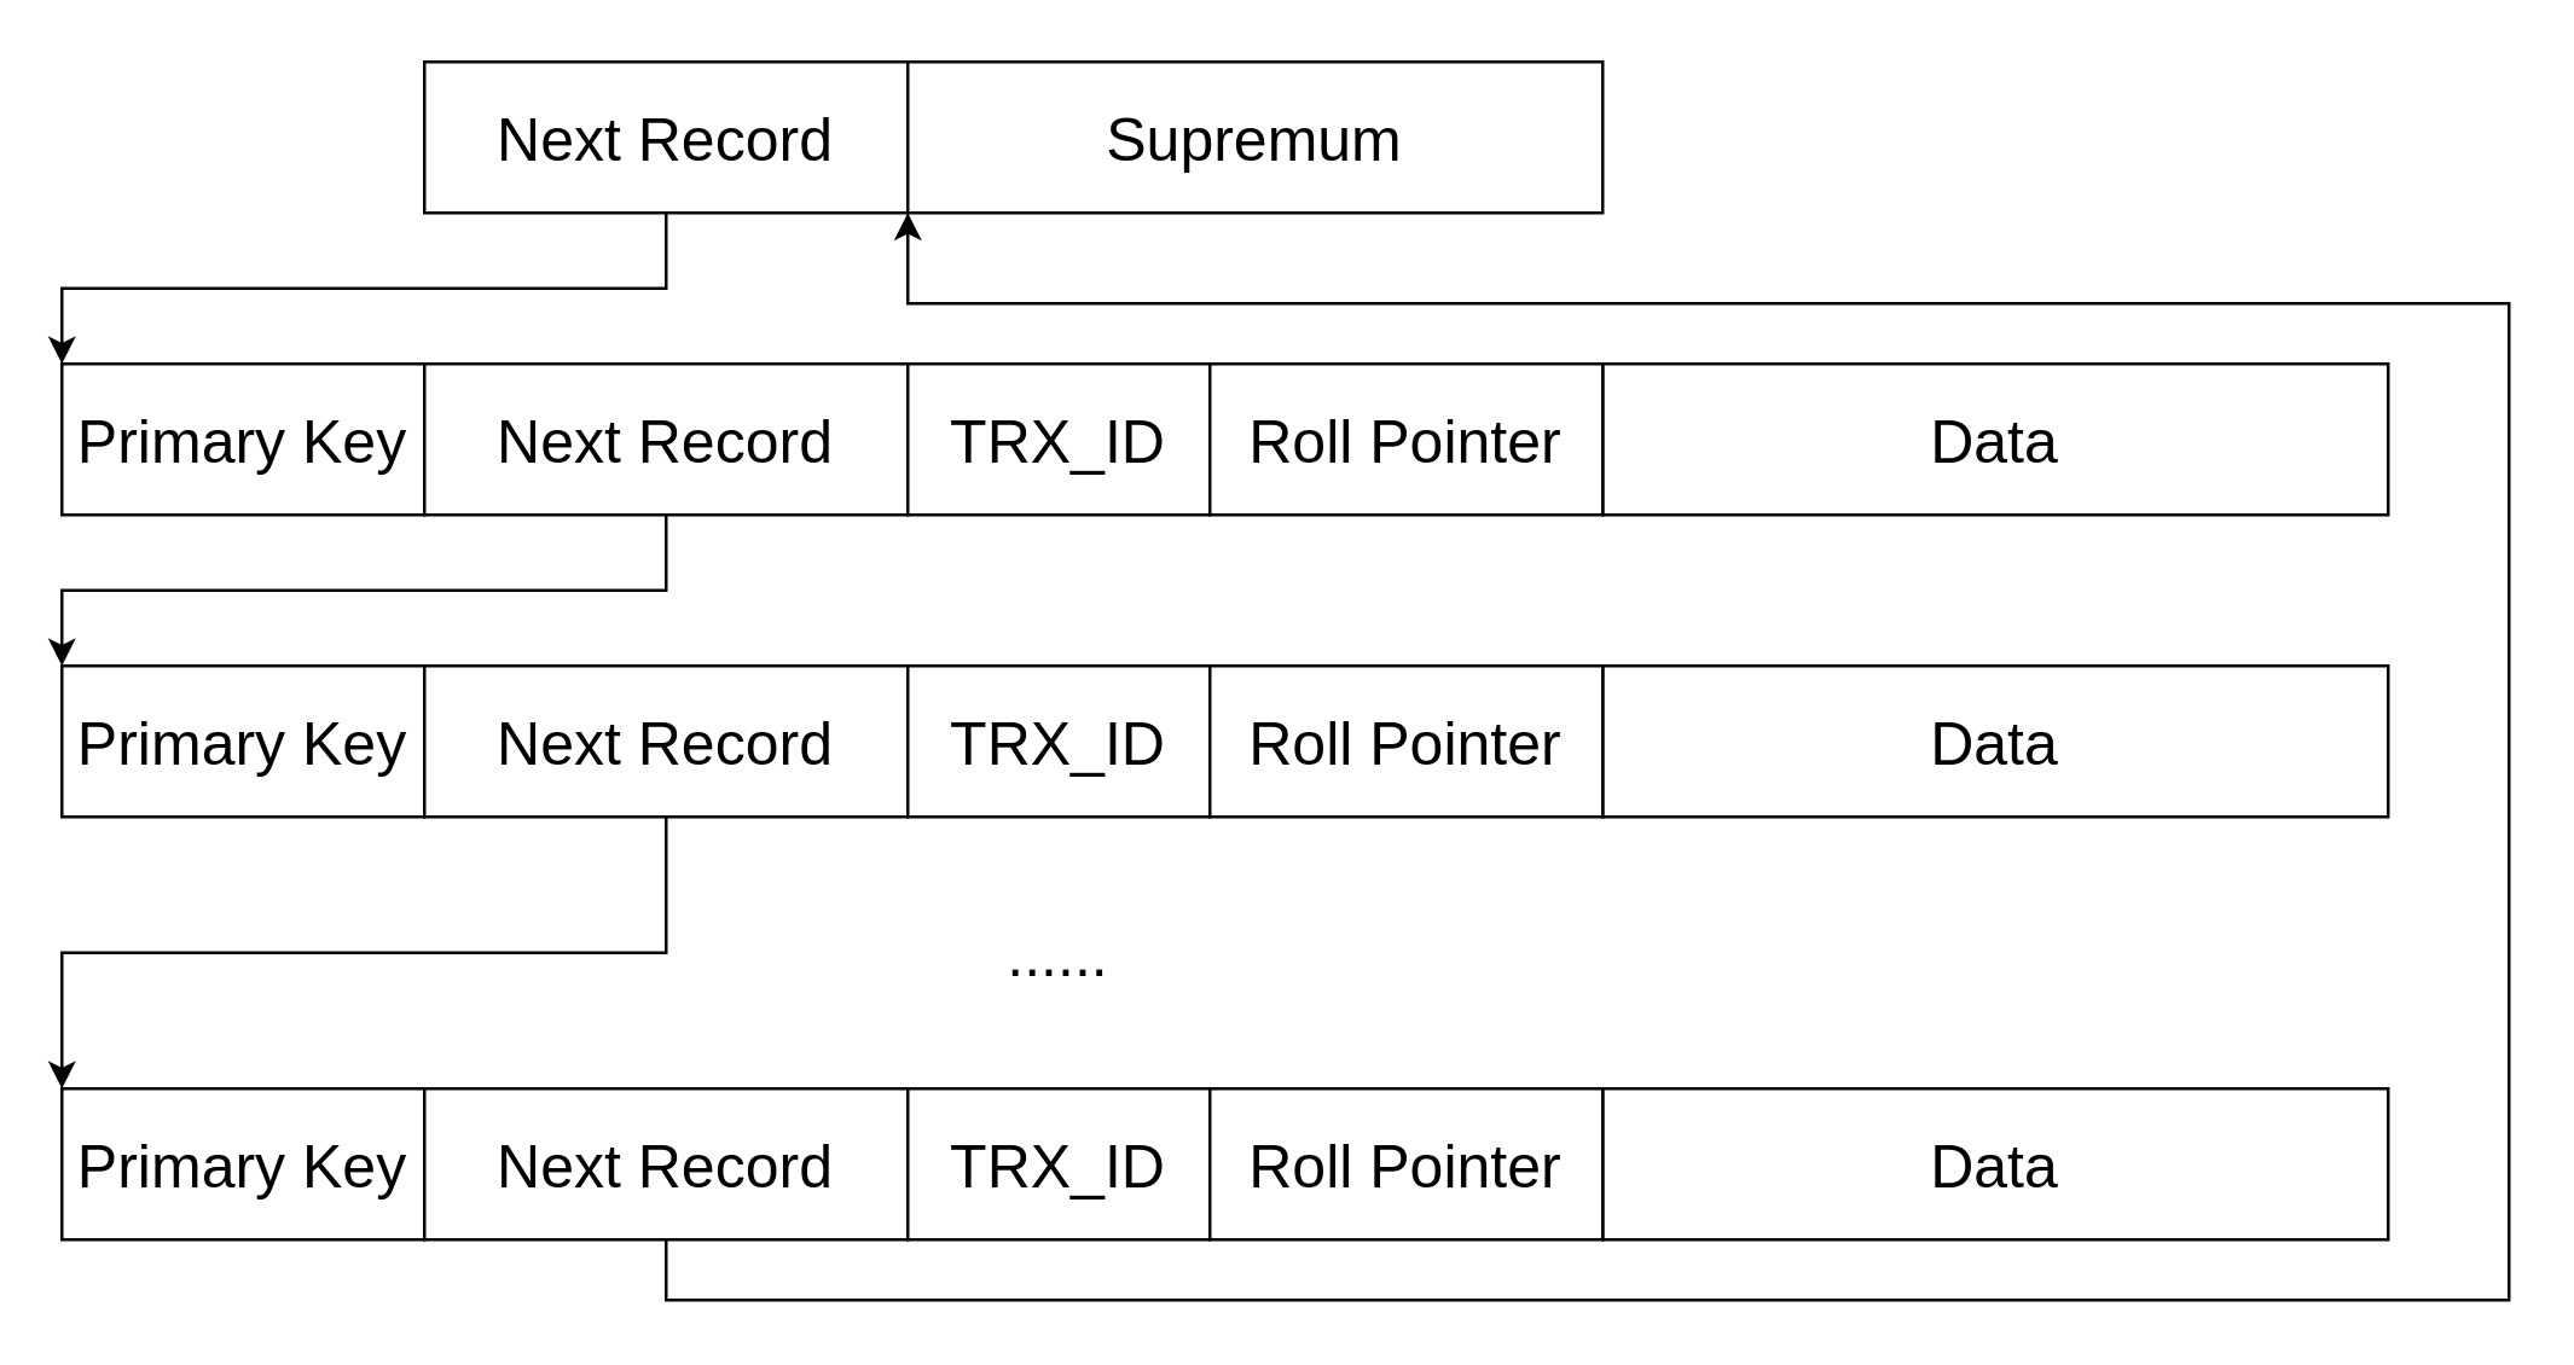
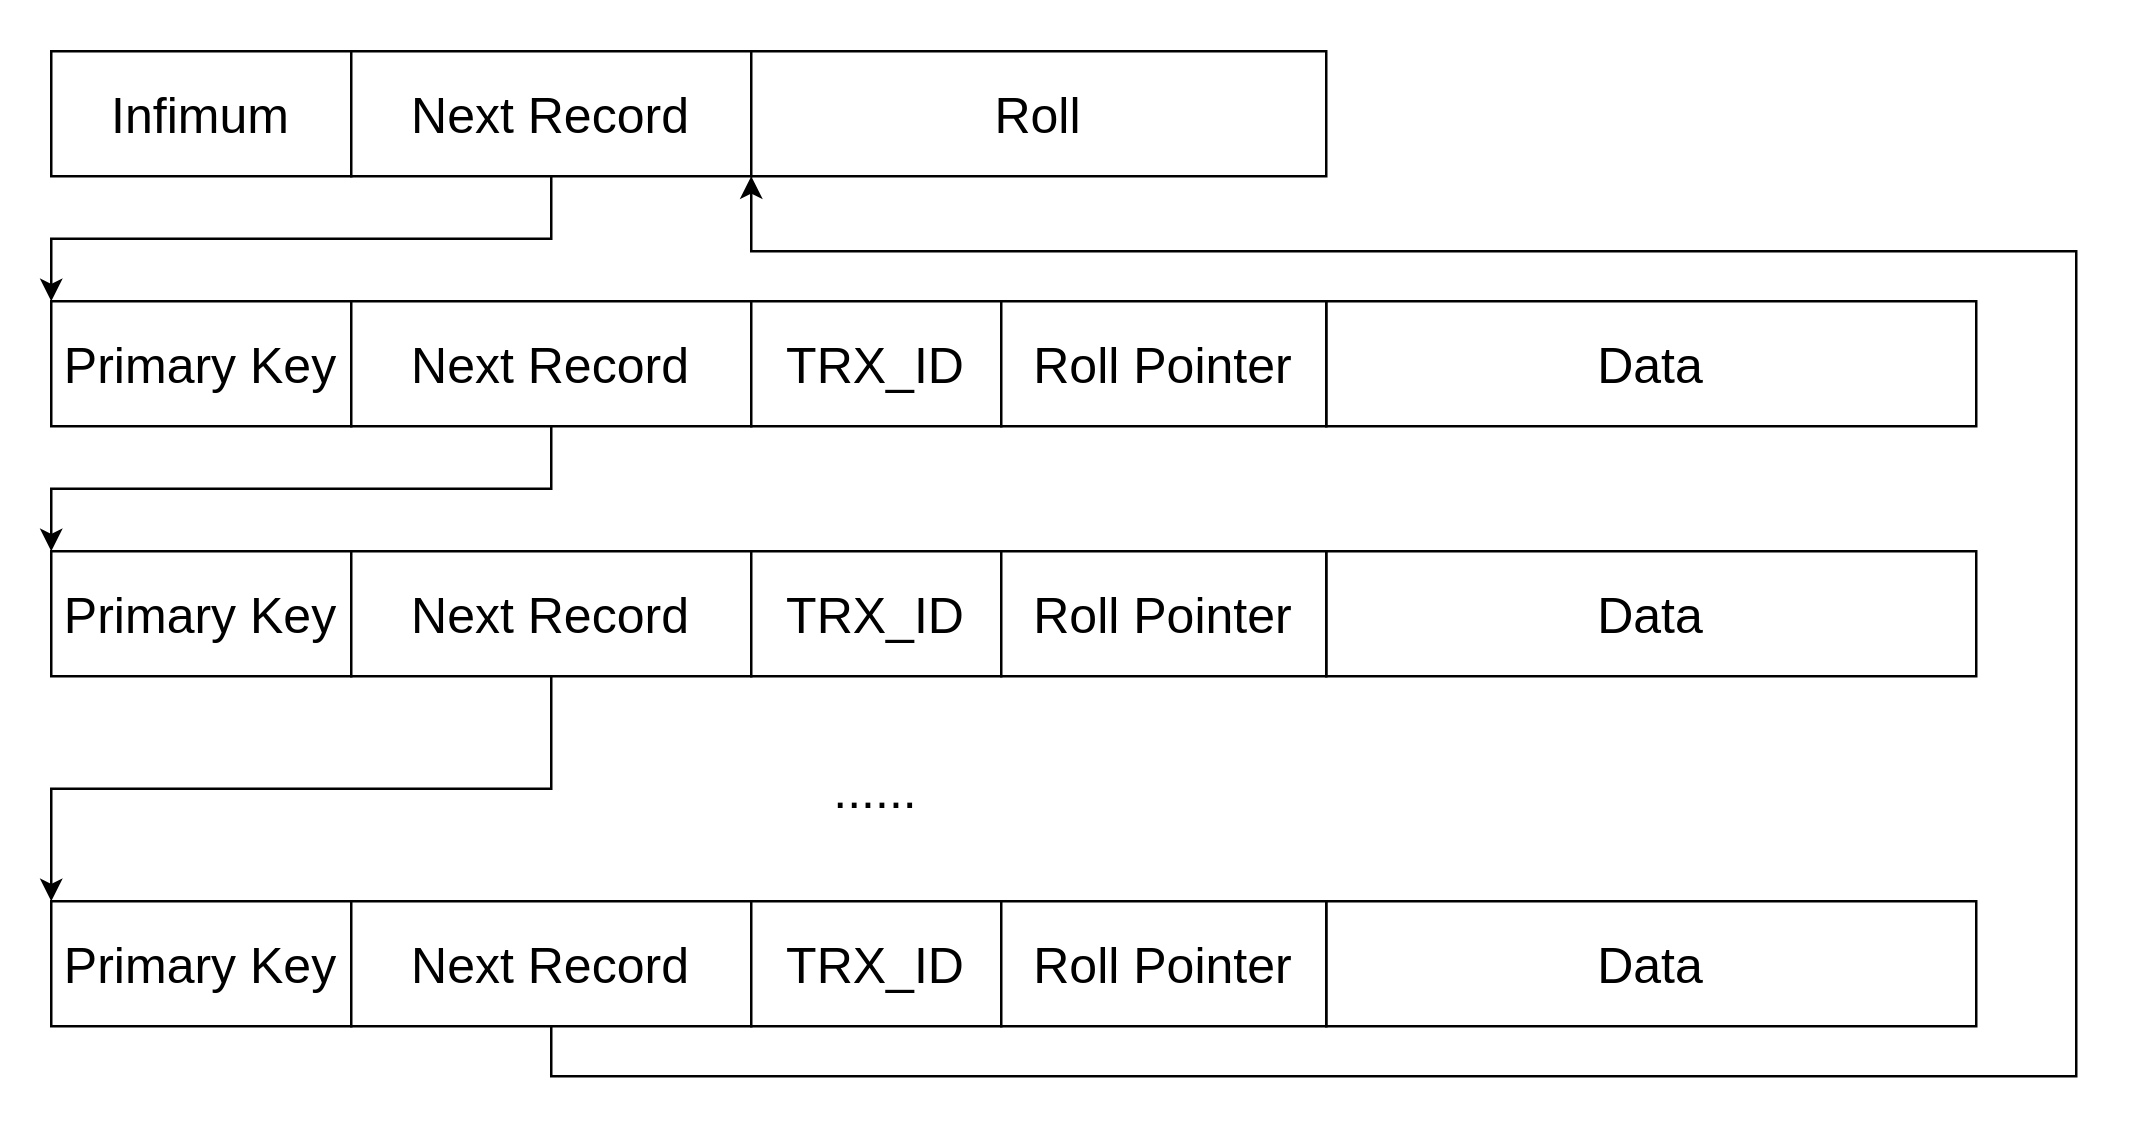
+ <mxCell id="14" value="&lt;span style=&quot;font-size: 20px;&quot;&gt;Infimum&lt;/span&gt;" style="rounded=0;whiteSpace=wrap;html=1;" vertex="1" parent="1"><mxGeometry x="20" y="20" width="120" height="50" as="geometry" /></mxCell>
- <mxCell id="24" value="&lt;span style=&quot;font-size: 20px;&quot;&gt;Supremum&lt;/span&gt;" style="rounded=0;whiteSpace=wrap;html=1;" vertex="1" parent="1"><mxGeometry x="300" y="20" width="230" height="50" as="geometry" /></mxCell>
+ <mxCell id="24" value="&lt;span style=&quot;font-size: 20px;&quot;&gt;Roll&lt;/span&gt;" style="rounded=0;whiteSpace=wrap;html=1;" vertex="1" parent="1"><mxGeometry x="300" y="20" width="230" height="50" as="geometry" /></mxCell>
